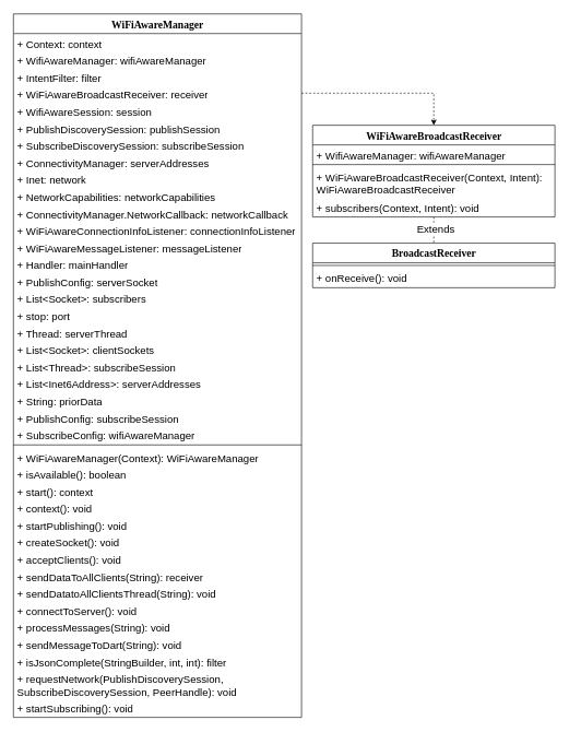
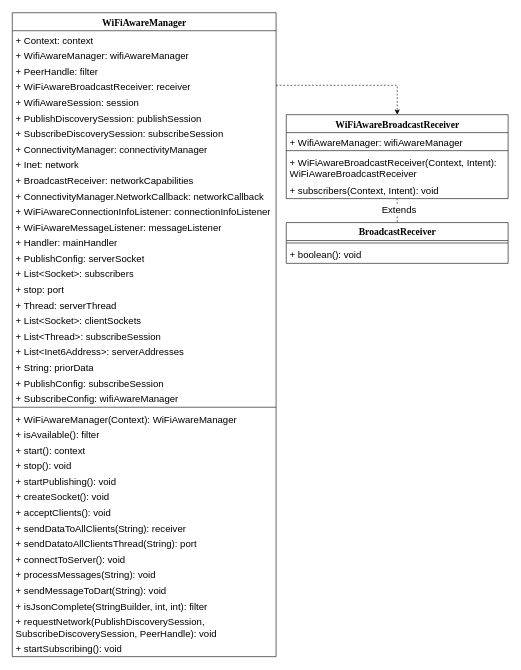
- <mxCell id="5" value="+ IntentFilter: filter" style="text;html=1;strokeColor=none;fillColor=none;align=left;verticalAlign=top;spacingLeft=4;spacingRight=4;whiteSpace=wrap;overflow=hidden;rotatable=0;points=[[0,0.5],[1,0.5]];portConstraint=eastwest;fontSize=16;" parent="2" vertex="1"><mxGeometry y="82" width="440" height="26" as="geometry" /></mxCell>
+ <mxCell id="5" value="+ PeerHandle: filter" style="text;html=1;strokeColor=none;fillColor=none;align=left;verticalAlign=top;spacingLeft=4;spacingRight=4;whiteSpace=wrap;overflow=hidden;rotatable=0;points=[[0,0.5],[1,0.5]];portConstraint=eastwest;fontSize=16;" parent="2" vertex="1"><mxGeometry y="82" width="440" height="26" as="geometry" /></mxCell>
- <mxCell id="10" value="+ ConnectivityManager: serverAddresses" style="text;html=1;strokeColor=none;fillColor=none;align=left;verticalAlign=top;spacingLeft=4;spacingRight=4;whiteSpace=wrap;overflow=hidden;rotatable=0;points=[[0,0.5],[1,0.5]];portConstraint=eastwest;fontSize=16;" parent="2" vertex="1"><mxGeometry y="212" width="440" height="26" as="geometry" /></mxCell>
+ <mxCell id="10" value="+ ConnectivityManager: connectivityManager" style="text;html=1;strokeColor=none;fillColor=none;align=left;verticalAlign=top;spacingLeft=4;spacingRight=4;whiteSpace=wrap;overflow=hidden;rotatable=0;points=[[0,0.5],[1,0.5]];portConstraint=eastwest;fontSize=16;" parent="2" vertex="1"><mxGeometry y="212" width="440" height="26" as="geometry" /></mxCell>
- <mxCell id="12" value="+ NetworkCapabilities: networkCapabilities" style="text;html=1;strokeColor=none;fillColor=none;align=left;verticalAlign=top;spacingLeft=4;spacingRight=4;whiteSpace=wrap;overflow=hidden;rotatable=0;points=[[0,0.5],[1,0.5]];portConstraint=eastwest;fontSize=16;" parent="2" vertex="1"><mxGeometry y="264" width="440" height="26" as="geometry" /></mxCell>
+ <mxCell id="12" value="+ BroadcastReceiver: networkCapabilities" style="text;html=1;strokeColor=none;fillColor=none;align=left;verticalAlign=top;spacingLeft=4;spacingRight=4;whiteSpace=wrap;overflow=hidden;rotatable=0;points=[[0,0.5],[1,0.5]];portConstraint=eastwest;fontSize=16;" parent="2" vertex="1"><mxGeometry y="264" width="440" height="26" as="geometry" /></mxCell>
- <mxCell id="53" value="+ onReceive(): void" style="text;html=1;strokeColor=none;fillColor=none;align=left;verticalAlign=top;spacingLeft=4;spacingRight=4;whiteSpace=wrap;overflow=hidden;rotatable=0;points=[[0,0.5],[1,0.5]];portConstraint=eastwest;fontSize=16;" parent="51" vertex="1"><mxGeometry y="38" width="370" height="30" as="geometry" /></mxCell>
+ <mxCell id="53" value="+ boolean(): void" style="text;html=1;strokeColor=none;fillColor=none;align=left;verticalAlign=top;spacingLeft=4;spacingRight=4;whiteSpace=wrap;overflow=hidden;rotatable=0;points=[[0,0.5],[1,0.5]];portConstraint=eastwest;fontSize=16;" parent="51" vertex="1"><mxGeometry y="38" width="370" height="30" as="geometry" /></mxCell>
- <mxCell id="29" value="+ isAvailable(): boolean" style="text;html=1;strokeColor=none;fillColor=none;align=left;verticalAlign=top;spacingLeft=4;spacingRight=4;whiteSpace=wrap;overflow=hidden;rotatable=0;points=[[0,0.5],[1,0.5]];portConstraint=eastwest;fontSize=16;" parent="2" vertex="1"><mxGeometry y="688" width="440" height="26" as="geometry" /></mxCell>
+ <mxCell id="29" value="+ isAvailable(): filter" style="text;html=1;strokeColor=none;fillColor=none;align=left;verticalAlign=top;spacingLeft=4;spacingRight=4;whiteSpace=wrap;overflow=hidden;rotatable=0;points=[[0,0.5],[1,0.5]];portConstraint=eastwest;fontSize=16;" parent="2" vertex="1"><mxGeometry y="688" width="440" height="26" as="geometry" /></mxCell>
- <mxCell id="31" value="+ context(): void" style="text;html=1;strokeColor=none;fillColor=none;align=left;verticalAlign=top;spacingLeft=4;spacingRight=4;whiteSpace=wrap;overflow=hidden;rotatable=0;points=[[0,0.5],[1,0.5]];portConstraint=eastwest;fontSize=16;" parent="2" vertex="1"><mxGeometry y="740" width="440" height="26" as="geometry" /></mxCell>
+ <mxCell id="31" value="+ stop(): void" style="text;html=1;strokeColor=none;fillColor=none;align=left;verticalAlign=top;spacingLeft=4;spacingRight=4;whiteSpace=wrap;overflow=hidden;rotatable=0;points=[[0,0.5],[1,0.5]];portConstraint=eastwest;fontSize=16;" parent="2" vertex="1"><mxGeometry y="740" width="440" height="26" as="geometry" /></mxCell>
- <mxCell id="36" value="+ sendDatatoAllClientsThread(String): void" style="text;html=1;strokeColor=none;fillColor=none;align=left;verticalAlign=top;spacingLeft=4;spacingRight=4;whiteSpace=wrap;overflow=hidden;rotatable=0;points=[[0,0.5],[1,0.5]];portConstraint=eastwest;fontSize=16;" parent="2" vertex="1"><mxGeometry y="870" width="440" height="26" as="geometry" /></mxCell>
+ <mxCell id="36" value="+ sendDatatoAllClientsThread(String): port" style="text;html=1;strokeColor=none;fillColor=none;align=left;verticalAlign=top;spacingLeft=4;spacingRight=4;whiteSpace=wrap;overflow=hidden;rotatable=0;points=[[0,0.5],[1,0.5]];portConstraint=eastwest;fontSize=16;" parent="2" vertex="1"><mxGeometry y="870" width="440" height="26" as="geometry" /></mxCell>
